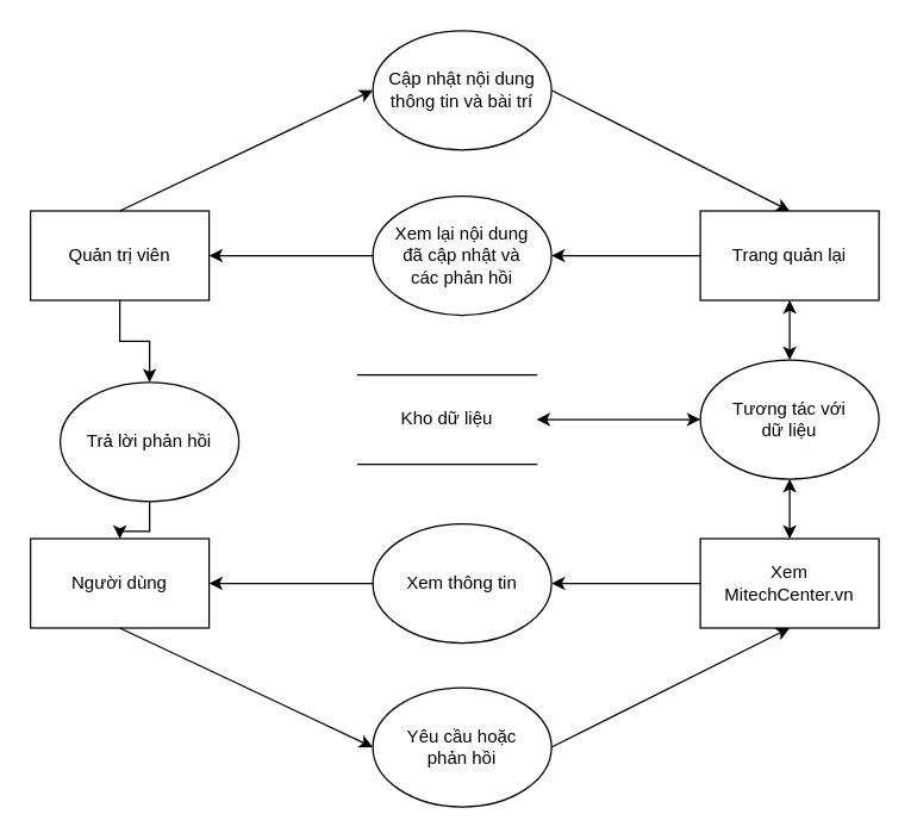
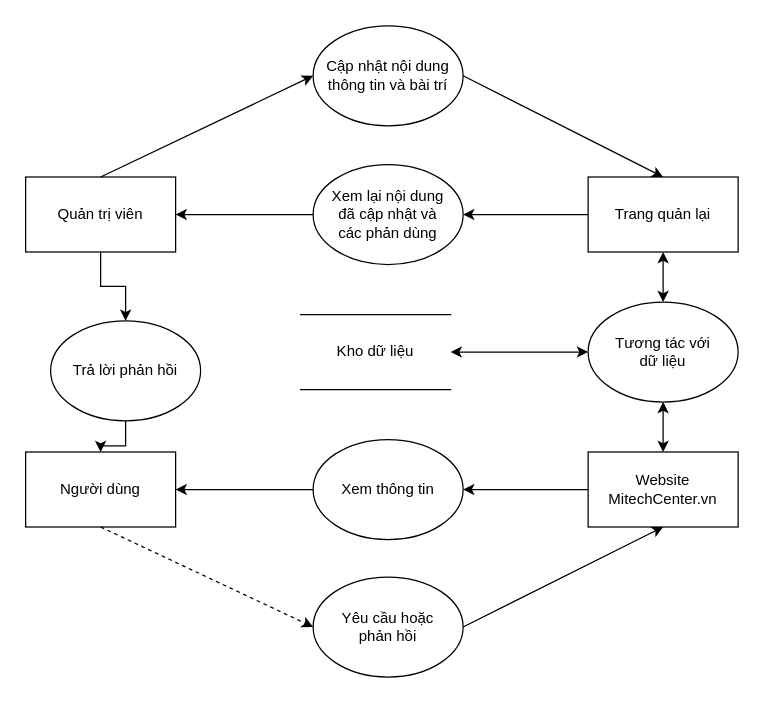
- <mxCell id="9" value="Xem lại nội dung&lt;br&gt;đã cập nhật và&lt;br&gt;các phản hồi" style="ellipse;whiteSpace=wrap;html=1;" vertex="1" parent="1"><mxGeometry x="250" y="131" width="120" height="80" as="geometry" /></mxCell>
+ <mxCell id="9" value="Xem lại nội dung&lt;br&gt;đã cập nhật và&lt;br&gt;các phản dùng" style="ellipse;whiteSpace=wrap;html=1;" vertex="1" parent="1"><mxGeometry x="250" y="131" width="120" height="80" as="geometry" /></mxCell>
- <mxCell id="19" value="&lt;span style=&quot;white-space: normal&quot;&gt;Xem&lt;/span&gt;&lt;br style=&quot;white-space: normal&quot;&gt;&lt;span style=&quot;white-space: normal&quot;&gt;MitechCenter.vn&lt;/span&gt;" style="rounded=0;whiteSpace=wrap;html=1;" vertex="1" parent="1"><mxGeometry x="470" y="361" width="120" height="60" as="geometry" /></mxCell>
+ <mxCell id="19" value="&lt;span style=&quot;white-space: normal&quot;&gt;Website&lt;/span&gt;&lt;br style=&quot;white-space: normal&quot;&gt;&lt;span style=&quot;white-space: normal&quot;&gt;MitechCenter.vn&lt;/span&gt;" style="rounded=0;whiteSpace=wrap;html=1;" vertex="1" parent="1"><mxGeometry x="470" y="361" width="120" height="60" as="geometry" /></mxCell>
- <mxCell id="24" value="" style="endArrow=classic;html=1;exitX=0.5;exitY=1;exitDx=0;exitDy=0;entryX=0;entryY=0.5;entryDx=0;entryDy=0;" edge="1" parent="1" source="4" target="23"><mxGeometry width="50" height="50" relative="1" as="geometry"><mxPoint x="70" y="561" as="sourcePoint" /><mxPoint x="120" y="511" as="targetPoint" /></mxGeometry></mxCell>
+ <mxCell id="24" value="" style="endArrow=classic;html=1;exitX=0.5;exitY=1;exitDx=0;exitDy=0;entryX=0;entryY=0.5;entryDx=0;entryDy=0;dashed=1;" edge="1" parent="1" source="4" target="23"><mxGeometry width="50" height="50" relative="1" as="geometry"><mxPoint x="70" y="561" as="sourcePoint" /><mxPoint x="120" y="511" as="targetPoint" /></mxGeometry></mxCell>
